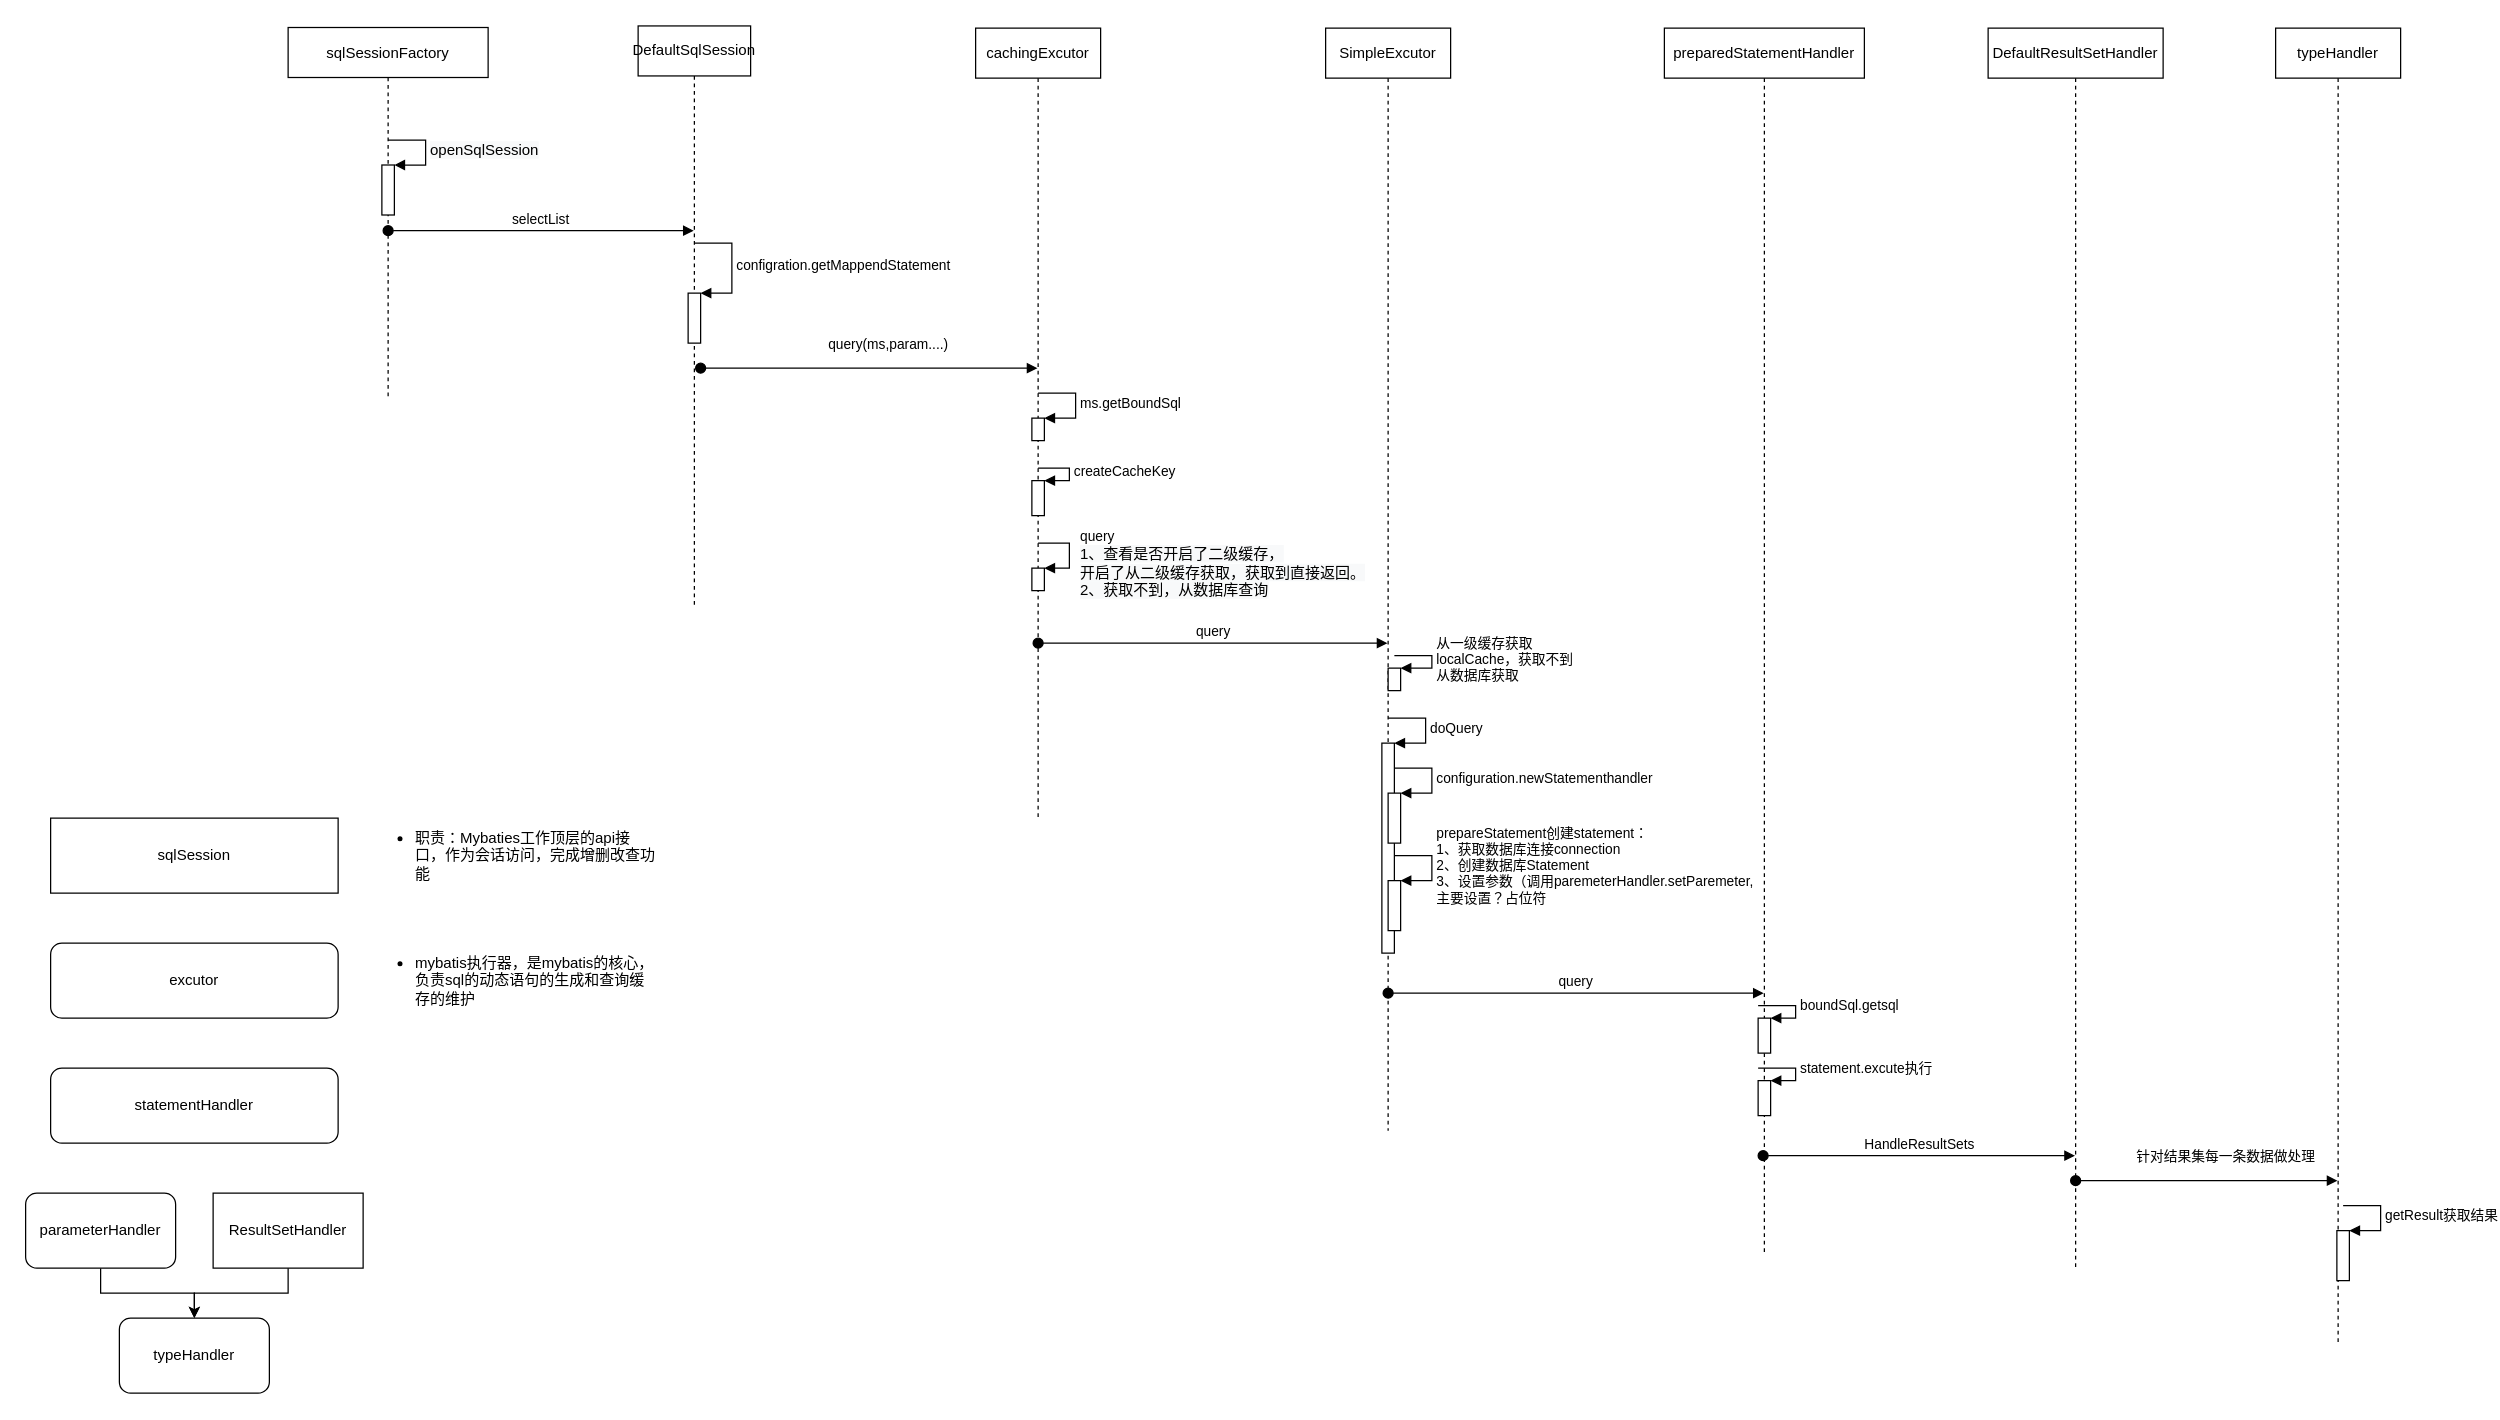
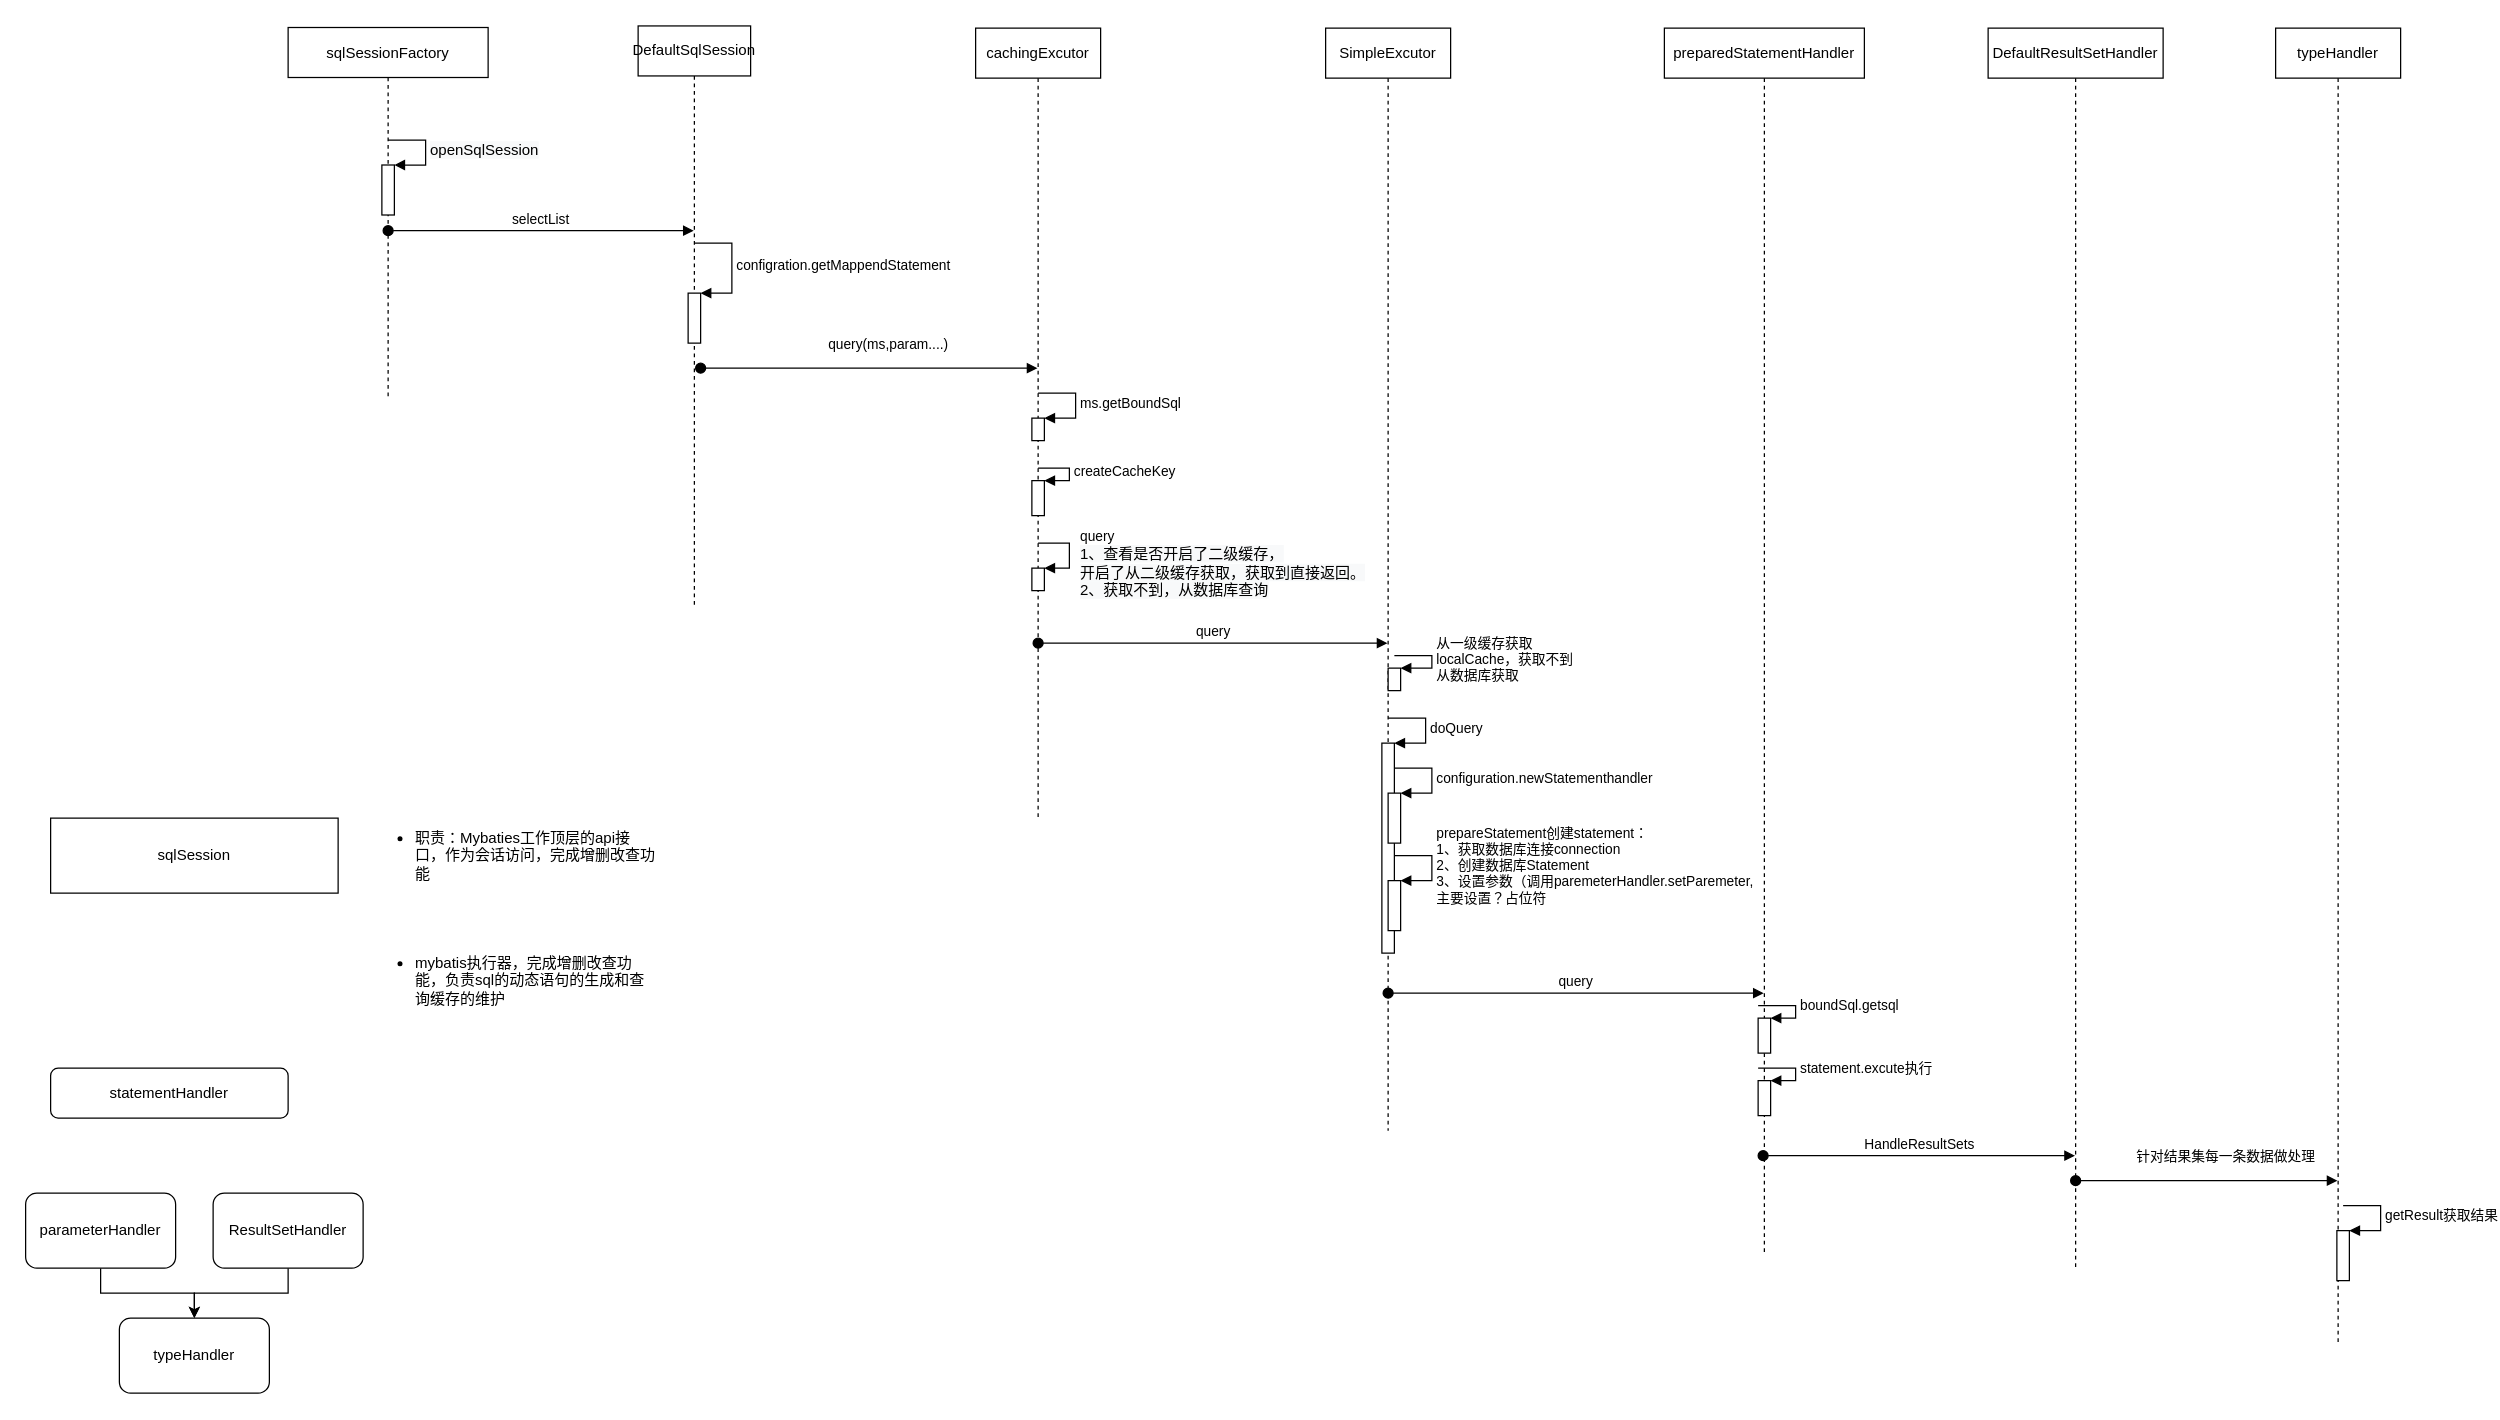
- <mxCell id="40" value="excutor" style="rounded=1;whiteSpace=wrap;html=1;" vertex="1" parent="1"><mxGeometry x="40" y="754" width="230" height="60" as="geometry" /></mxCell>
- <mxCell id="48" value="&lt;ul&gt;&lt;li&gt;mybatis执行器，是mybatis的核心，负责sql的动态语句的生成和查询缓存的维护&lt;/li&gt;&lt;/ul&gt;" style="text;strokeColor=none;fillColor=none;html=1;whiteSpace=wrap;verticalAlign=middle;overflow=hidden;" vertex="1" parent="1"><mxGeometry x="290" y="744" width="236" height="80" as="geometry" /></mxCell>
+ <mxCell id="48" value="&lt;ul&gt;&lt;li&gt;mybatis执行器，完成增删改查功能，负责sql的动态语句的生成和查询缓存的维护&lt;/li&gt;&lt;/ul&gt;" style="text;strokeColor=none;fillColor=none;html=1;whiteSpace=wrap;verticalAlign=middle;overflow=hidden;" vertex="1" parent="1"><mxGeometry x="290" y="744" width="236" height="80" as="geometry" /></mxCell>
- <mxCell id="41" value="statementHandler" style="rounded=1;whiteSpace=wrap;html=1;" vertex="1" parent="1"><mxGeometry x="40" y="854" width="230" height="60" as="geometry" /></mxCell>
+ <mxCell id="41" value="statementHandler" style="rounded=1;whiteSpace=wrap;html=1;" vertex="1" parent="1"><mxGeometry x="40" y="854" width="190" height="40" as="geometry" /></mxCell>
- <mxCell id="45" value="ResultSetHandler" style="whiteSpace=wrap;html=1;rounded=0;" vertex="1" parent="1"><mxGeometry x="170" y="954" width="120" height="60" as="geometry" /></mxCell>
+ <mxCell id="45" value="ResultSetHandler" style="rounded=1;whiteSpace=wrap;html=1;" vertex="1" parent="1"><mxGeometry x="170" y="954" width="120" height="60" as="geometry" /></mxCell>
